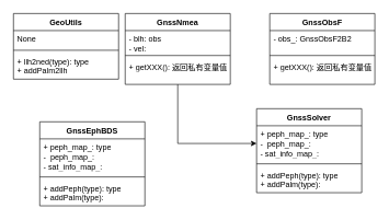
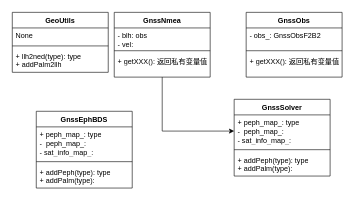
- <mxCell id="15" value="GnssObsF" style="swimlane;fontStyle=1;align=center;verticalAlign=top;childLayout=stackLayout;horizontal=1;startSize=26;horizontalStack=0;resizeParent=1;resizeParentMax=0;resizeLast=0;collapsible=1;marginBottom=0;whiteSpace=wrap;html=1;" vertex="1" parent="1"><mxGeometry x="410" y="20" width="160" height="108" as="geometry" /></mxCell>
+ <mxCell id="15" value="GnssObs" style="swimlane;fontStyle=1;align=center;verticalAlign=top;childLayout=stackLayout;horizontal=1;startSize=26;horizontalStack=0;resizeParent=1;resizeParentMax=0;resizeLast=0;collapsible=1;marginBottom=0;whiteSpace=wrap;html=1;" vertex="1" parent="1"><mxGeometry x="410" y="20" width="160" height="108" as="geometry" /></mxCell>
